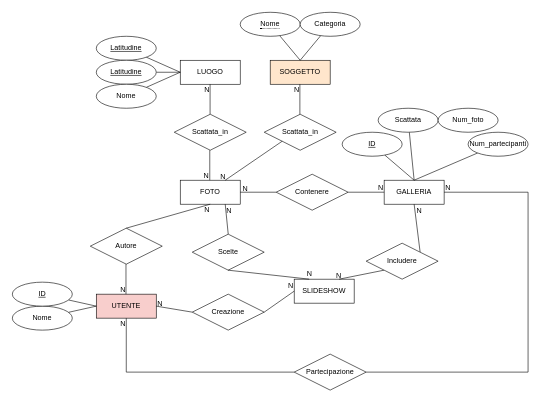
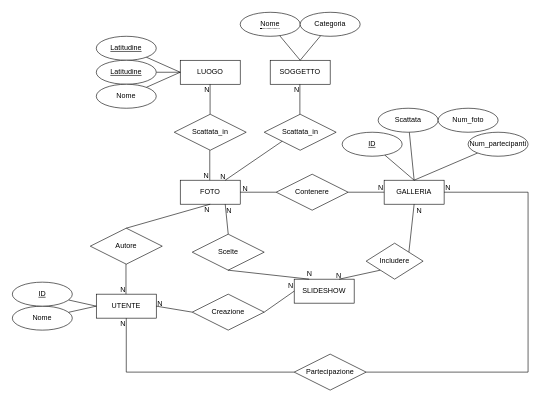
- <mxCell id="5" value="SOGGETTO" style="whiteSpace=wrap;html=1;align=center;fillColor=#ffe6cc;" parent="1" vertex="1"><mxGeometry x="450" y="100" width="100" height="40" as="geometry" /></mxCell>
+ <mxCell id="5" value="SOGGETTO" style="whiteSpace=wrap;html=1;align=center;" parent="1" vertex="1"><mxGeometry x="450" y="100" width="100" height="40" as="geometry" /></mxCell>
- <mxCell id="53" value="Includere" style="shape=rhombus;perimeter=rhombusPerimeter;whiteSpace=wrap;html=1;align=center;" parent="1" vertex="1"><mxGeometry x="610" y="405" width="120" height="60" as="geometry" /></mxCell>
+ <mxCell id="53" value="Includere" style="shape=rhombus;perimeter=rhombusPerimeter;whiteSpace=wrap;html=1;align=center;" parent="1" vertex="1"><mxGeometry x="610" y="405" width="95" height="60" as="geometry" /></mxCell>
- <mxCell id="3" value="UTENTE" style="whiteSpace=wrap;html=1;align=center;fillColor=#f8cecc;" parent="1" vertex="1"><mxGeometry y="490" width="100" height="40" as="geometry" x="160" /></mxCell>
+ <mxCell id="3" value="UTENTE" style="whiteSpace=wrap;html=1;align=center;" parent="1" vertex="1"><mxGeometry y="490" width="100" height="40" as="geometry" x="160" /></mxCell>
